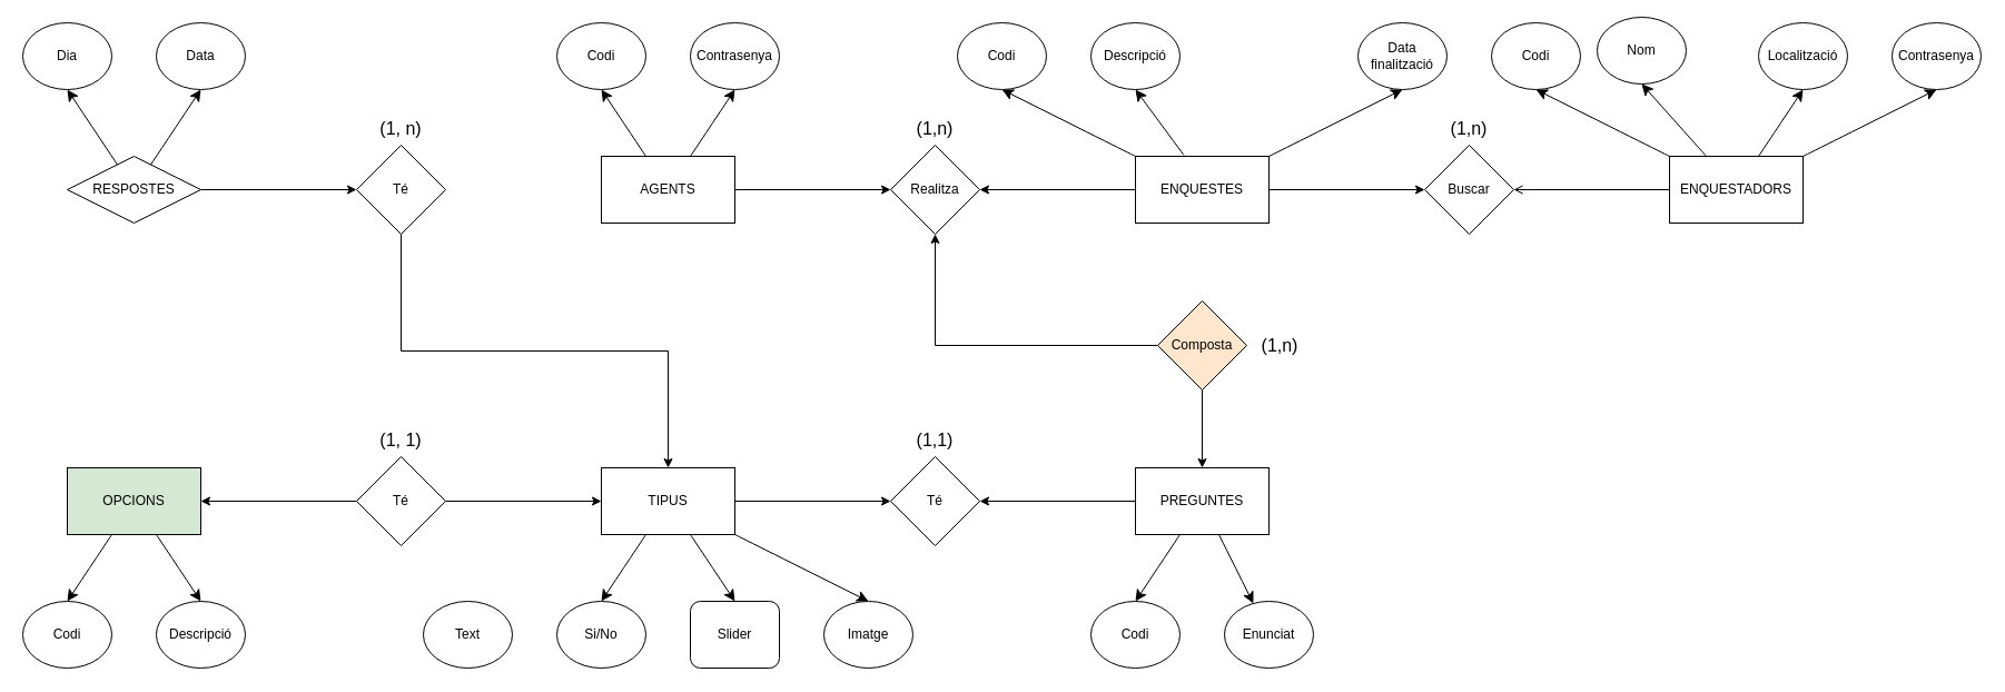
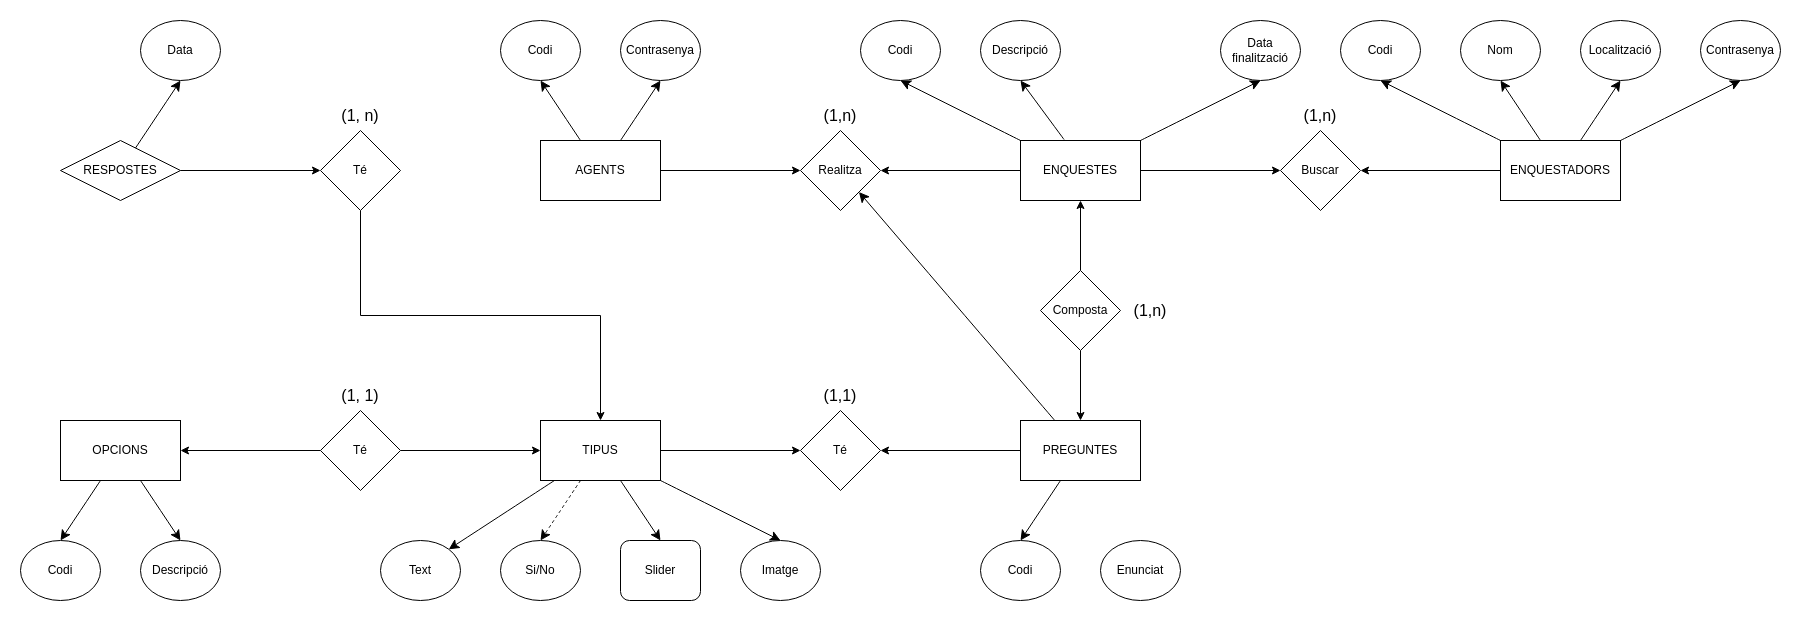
- <mxCell id="27" value="Nom" style="ellipse;whiteSpace=wrap;html=1;" vertex="1" parent="1"><mxGeometry x="1435" y="15" width="80" height="60" as="geometry" /></mxCell>
+ <mxCell id="27" value="Nom" style="ellipse;whiteSpace=wrap;html=1;" vertex="1" parent="1"><mxGeometry x="1460" y="20" width="80" height="60" as="geometry" /></mxCell>
- <mxCell id="63" value="Dia" style="ellipse;whiteSpace=wrap;html=1;" vertex="1" parent="1"><mxGeometry x="20" y="20" width="80" height="60" as="geometry" /></mxCell>
- <mxCell id="60" style="edgeStyle=none;curved=1;rounded=0;orthogonalLoop=1;jettySize=auto;html=1;entryX=0.5;entryY=1;entryDx=0;entryDy=0;fontSize=12;startSize=8;endSize=8;" edge="1" parent="1" source="62" target="63"><mxGeometry relative="1" as="geometry" /></mxCell>
- <mxCell id="20" style="edgeStyle=orthogonalEdgeStyle;rounded=0;orthogonalLoop=1;jettySize=auto;html=1;entryX=1;entryY=0.5;entryDx=0;entryDy=0;endArrow=open;" edge="1" parent="1" source="25" target="30"><mxGeometry relative="1" as="geometry" /></mxCell>
+ <mxCell id="20" style="edgeStyle=orthogonalEdgeStyle;rounded=0;orthogonalLoop=1;jettySize=auto;html=1;entryX=1;entryY=0.5;entryDx=0;entryDy=0;" edge="1" parent="1" source="25" target="30"><mxGeometry relative="1" as="geometry" /></mxCell>
- <mxCell id="17" style="edgeStyle=orthogonalEdgeStyle;rounded=0;orthogonalLoop=1;jettySize=auto;html=1;" edge="1" parent="1" source="19" target="31"><mxGeometry relative="1" as="geometry" /></mxCell>
+ <mxCell id="17" style="edgeStyle=orthogonalEdgeStyle;rounded=0;orthogonalLoop=1;jettySize=auto;html=1;entryX=0.5;entryY=1;entryDx=0;entryDy=0;" edge="1" parent="1" source="19" target="7"><mxGeometry relative="1" as="geometry" /></mxCell>
- <mxCell id="19" value="Composta" style="rhombus;whiteSpace=wrap;html=1;fillColor=#ffe6cc;" vertex="1" parent="1"><mxGeometry x="1040" y="270" width="80" height="80" as="geometry" /></mxCell>
+ <mxCell id="19" value="Composta" style="rhombus;whiteSpace=wrap;html=1;" vertex="1" parent="1"><mxGeometry x="1040" y="270" width="80" height="80" as="geometry" /></mxCell>
- <mxCell id="54" value="OPCIONS" style="rounded=0;whiteSpace=wrap;html=1;fillColor=#d5e8d4;" vertex="1" parent="1"><mxGeometry x="60" y="420" width="120" height="60" as="geometry" /></mxCell>
+ <mxCell id="54" value="OPCIONS" style="rounded=0;whiteSpace=wrap;html=1;" vertex="1" parent="1"><mxGeometry x="60" y="420" width="120" height="60" as="geometry" /></mxCell>
- <mxCell id="40" style="edgeStyle=none;curved=1;rounded=0;orthogonalLoop=1;jettySize=auto;html=1;entryX=0.5;entryY=0;entryDx=0;entryDy=0;fontSize=12;startSize=8;endSize=8;" edge="1" parent="1" source="43" target="46"><mxGeometry relative="1" as="geometry" /></mxCell>
+ <mxCell id="40" style="edgeStyle=none;curved=1;rounded=0;orthogonalLoop=1;jettySize=auto;html=1;entryX=0.5;entryY=0;entryDx=0;entryDy=0;fontSize=12;startSize=8;endSize=8;dashed=1;" edge="1" parent="1" source="43" target="46"><mxGeometry relative="1" as="geometry" /></mxCell>
- <mxCell id="12" style="edgeStyle=none;curved=1;rounded=0;orthogonalLoop=1;jettySize=auto;html=1;fontSize=12;startSize=8;endSize=8;" edge="1" parent="1" source="14" target="15"><mxGeometry relative="1" as="geometry" /></mxCell>
+ <mxCell id="12" style="edgeStyle=none;curved=1;rounded=0;orthogonalLoop=1;jettySize=auto;html=1;fontSize=12;startSize=8;endSize=8;" edge="1" parent="1" source="14" target="31"><mxGeometry relative="1" as="geometry" /></mxCell>
+ <mxCell id="41" style="edgeStyle=none;curved=1;rounded=0;orthogonalLoop=1;jettySize=auto;html=1;entryX=1;entryY=0;entryDx=0;entryDy=0;fontSize=12;startSize=8;endSize=8;" edge="1" parent="1" source="43" target="47"><mxGeometry relative="1" as="geometry" /></mxCell>
